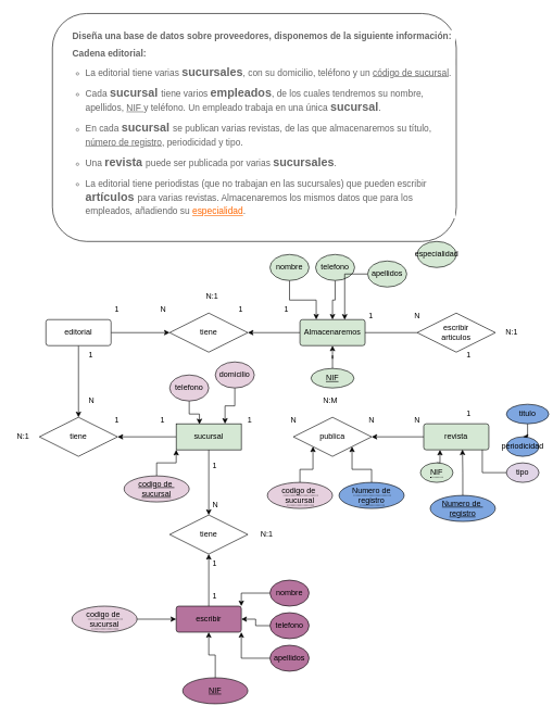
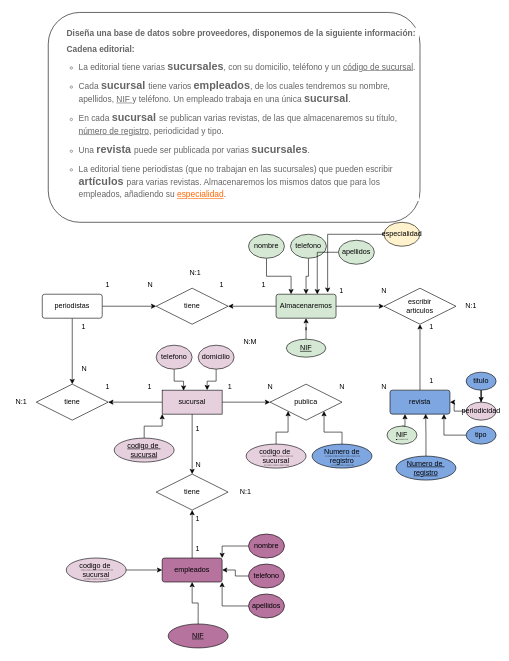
- <mxCell id="81" value="especialidad" style="ellipse;whiteSpace=wrap;html=1;align=center;fillColor=#D5E8D4;" vertex="1" parent="1"><mxGeometry x="640" y="370" width="60" height="40" as="geometry" /></mxCell>
+ <mxCell id="81" value="especialidad" style="ellipse;whiteSpace=wrap;html=1;align=center;fillColor=#fff2cc;" vertex="1" parent="1"><mxGeometry x="640" y="370" width="60" height="40" as="geometry" /></mxCell>
+ <mxCell id="80" style="edgeStyle=orthogonalEdgeStyle;rounded=0;orthogonalLoop=1;jettySize=auto;html=1;entryX=0.86;entryY=-0.062;entryDx=0;entryDy=0;entryPerimeter=0;" edge="1" parent="1" source="81" target="36"><mxGeometry relative="1" as="geometry" /></mxCell>
- <mxCell id="26" value="editorial" style="rounded=1;arcSize=10;whiteSpace=wrap;html=1;align=center;" vertex="1" parent="1"><mxGeometry x="70" y="490" width="100" height="40" as="geometry" /></mxCell>
+ <mxCell id="26" value="periodistas" style="rounded=1;arcSize=10;whiteSpace=wrap;html=1;align=center;" vertex="1" parent="1"><mxGeometry x="70" y="490" width="100" height="40" as="geometry" /></mxCell>
- <mxCell id="35" style="edgeStyle=orthogonalEdgeStyle;rounded=0;orthogonalLoop=1;jettySize=auto;html=1;entryX=0;entryY=0.5;entryDx=0;entryDy=0;endArrow=none;" edge="1" parent="1" source="36" target="58"><mxGeometry relative="1" as="geometry" /></mxCell>
+ <mxCell id="35" style="edgeStyle=orthogonalEdgeStyle;rounded=0;orthogonalLoop=1;jettySize=auto;html=1;entryX=0;entryY=0.5;entryDx=0;entryDy=0;" edge="1" parent="1" source="36" target="58"><mxGeometry relative="1" as="geometry" /></mxCell>
+ <mxCell id="8" style="edgeStyle=orthogonalEdgeStyle;rounded=0;orthogonalLoop=1;jettySize=auto;html=1;entryX=0.5;entryY=1;entryDx=0;entryDy=0;" edge="1" parent="1" source="9" target="58"><mxGeometry relative="1" as="geometry" /></mxCell>
- <mxCell id="61" value="domicilio" style="ellipse;whiteSpace=wrap;html=1;align=center;fillColor=#E6D0DE;" vertex="1" parent="1"><mxGeometry x="330" y="555" width="60" height="40" as="geometry" /></mxCell>
+ <mxCell id="61" value="domicilio" style="ellipse;whiteSpace=wrap;html=1;align=center;fillColor=#E6D0DE;" vertex="1" parent="1"><mxGeometry x="330" y="575" width="60" height="40" as="geometry" /></mxCell>
- <mxCell id="48" value="N:M" style="text;strokeColor=none;fillColor=none;spacingLeft=4;spacingRight=4;overflow=hidden;rotatable=0;points=[[0,0.5],[1,0.5]];portConstraint=eastwest;fontSize=12;whiteSpace=wrap;html=1;" vertex="1" parent="1"><mxGeometry x="490" y="600" width="40" height="30" as="geometry" /></mxCell>
+ <mxCell id="48" value="N:M" style="text;strokeColor=none;fillColor=none;spacingLeft=4;spacingRight=4;overflow=hidden;rotatable=0;points=[[0,0.5],[1,0.5]];portConstraint=eastwest;fontSize=12;whiteSpace=wrap;html=1;" vertex="1" parent="1"><mxGeometry x="400" y="555" width="40" height="30" as="geometry" /></mxCell>
- <mxCell id="71" value="titulo" style="ellipse;whiteSpace=wrap;html=1;align=center;fillColor=#7EA6E0;" vertex="1" parent="1"><mxGeometry x="777" y="620" width="65" height="30" as="geometry" /></mxCell>
+ <mxCell id="71" value="titulo" style="ellipse;whiteSpace=wrap;html=1;align=center;fillColor=#7EA6E0;" vertex="1" parent="1"><mxGeometry x="777" y="620" width="50" height="30" as="geometry" /></mxCell>
- <mxCell id="6" value="sucursal" style="whiteSpace=wrap;html=1;align=center;fillColor=#d5e8d4;" vertex="1" parent="1"><mxGeometry x="270" y="650" width="100" height="40" as="geometry" /></mxCell>
+ <mxCell id="6" value="sucursal" style="whiteSpace=wrap;html=1;align=center;fillColor=#E6D0DE;" vertex="1" parent="1"><mxGeometry x="270" y="650" width="100" height="40" as="geometry" /></mxCell>
+ <mxCell id="4" style="edgeStyle=orthogonalEdgeStyle;rounded=0;orthogonalLoop=1;jettySize=auto;html=1;entryX=0;entryY=0.5;entryDx=0;entryDy=0;" edge="1" parent="1" source="6" target="19"><mxGeometry relative="1" as="geometry" /></mxCell>
- <mxCell id="7" style="edgeStyle=orthogonalEdgeStyle;rounded=0;orthogonalLoop=1;jettySize=auto;html=1;entryX=1;entryY=0.5;entryDx=0;entryDy=0;" edge="1" parent="1" source="9" target="19"><mxGeometry relative="1" as="geometry" /></mxCell>
- <mxCell id="9" value="revista" style="rounded=1;arcSize=10;whiteSpace=wrap;html=1;align=center;fillColor=#d5e8d4;" vertex="1" parent="1"><mxGeometry x="650" y="650" width="100" height="40" as="geometry" /></mxCell>
+ <mxCell id="9" value="revista" style="rounded=1;arcSize=10;whiteSpace=wrap;html=1;align=center;fillColor=#7EA6E0;" vertex="1" parent="1"><mxGeometry x="650" y="650" width="100" height="40" as="geometry" /></mxCell>
+ <mxCell id="72" style="edgeStyle=orthogonalEdgeStyle;rounded=0;orthogonalLoop=1;jettySize=auto;html=1;" edge="1" parent="1" source="73" target="9"><mxGeometry relative="1" as="geometry" /></mxCell>
- <mxCell id="73" value="periodicidad" style="ellipse;whiteSpace=wrap;html=1;align=center;fillColor=#7EA6E0;" vertex="1" parent="1"><mxGeometry x="777" y="670" width="50" height="30" as="geometry" /></mxCell>
+ <mxCell id="73" value="periodicidad" style="ellipse;whiteSpace=wrap;html=1;align=center;fillColor=#e6d0de;" vertex="1" parent="1"><mxGeometry x="777" y="670" width="50" height="30" as="geometry" /></mxCell>
- <mxCell id="74" style="edgeStyle=orthogonalEdgeStyle;rounded=0;orthogonalLoop=1;jettySize=auto;html=1;entryX=0.9;entryY=1;entryDx=0;entryDy=0;entryPerimeter=0;endArrow=none;" edge="1" parent="1" source="75" target="9"><mxGeometry relative="1" as="geometry" /></mxCell>
+ <mxCell id="74" style="edgeStyle=orthogonalEdgeStyle;rounded=0;orthogonalLoop=1;jettySize=auto;html=1;entryX=0.9;entryY=1;entryDx=0;entryDy=0;entryPerimeter=0;" edge="1" parent="1" source="75" target="9"><mxGeometry relative="1" as="geometry" /></mxCell>
- <mxCell id="75" value="tipo" style="ellipse;whiteSpace=wrap;html=1;align=center;fillColor=#e1d5e7;" vertex="1" parent="1"><mxGeometry x="777" y="710" width="50" height="30" as="geometry" /></mxCell>
+ <mxCell id="75" value="tipo" style="ellipse;whiteSpace=wrap;html=1;align=center;fillColor=#7EA6E0;" vertex="1" parent="1"><mxGeometry x="777" y="710" width="50" height="30" as="geometry" /></mxCell>
- <mxCell id="11" value="escribir" style="rounded=1;arcSize=10;whiteSpace=wrap;html=1;align=center;fillColor=#B5739D;" vertex="1" parent="1"><mxGeometry x="270" y="930" width="100" height="40" as="geometry" /></mxCell>
+ <mxCell id="11" value="empleados" style="rounded=1;arcSize=10;whiteSpace=wrap;html=1;align=center;fillColor=#B5739D;" vertex="1" parent="1"><mxGeometry x="270" y="930" width="100" height="40" as="geometry" /></mxCell>
